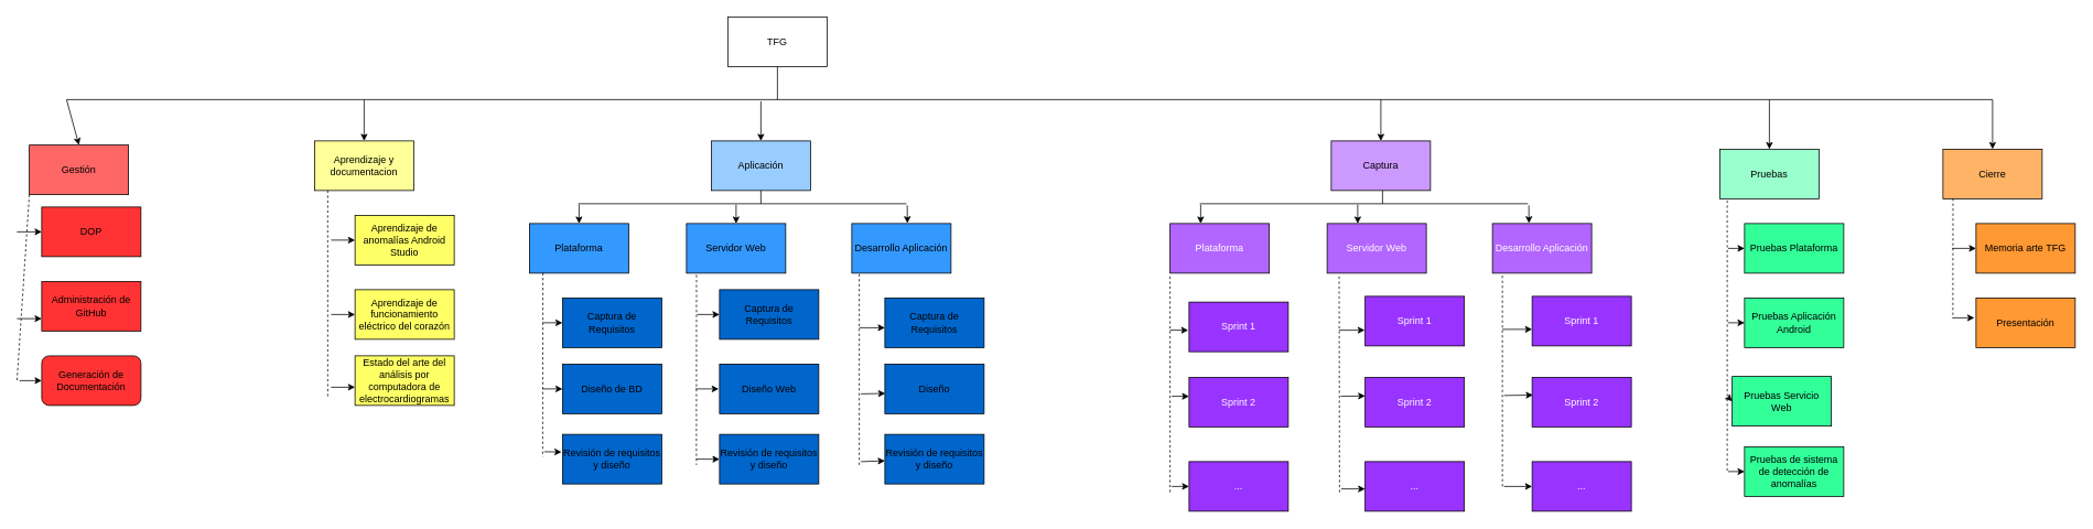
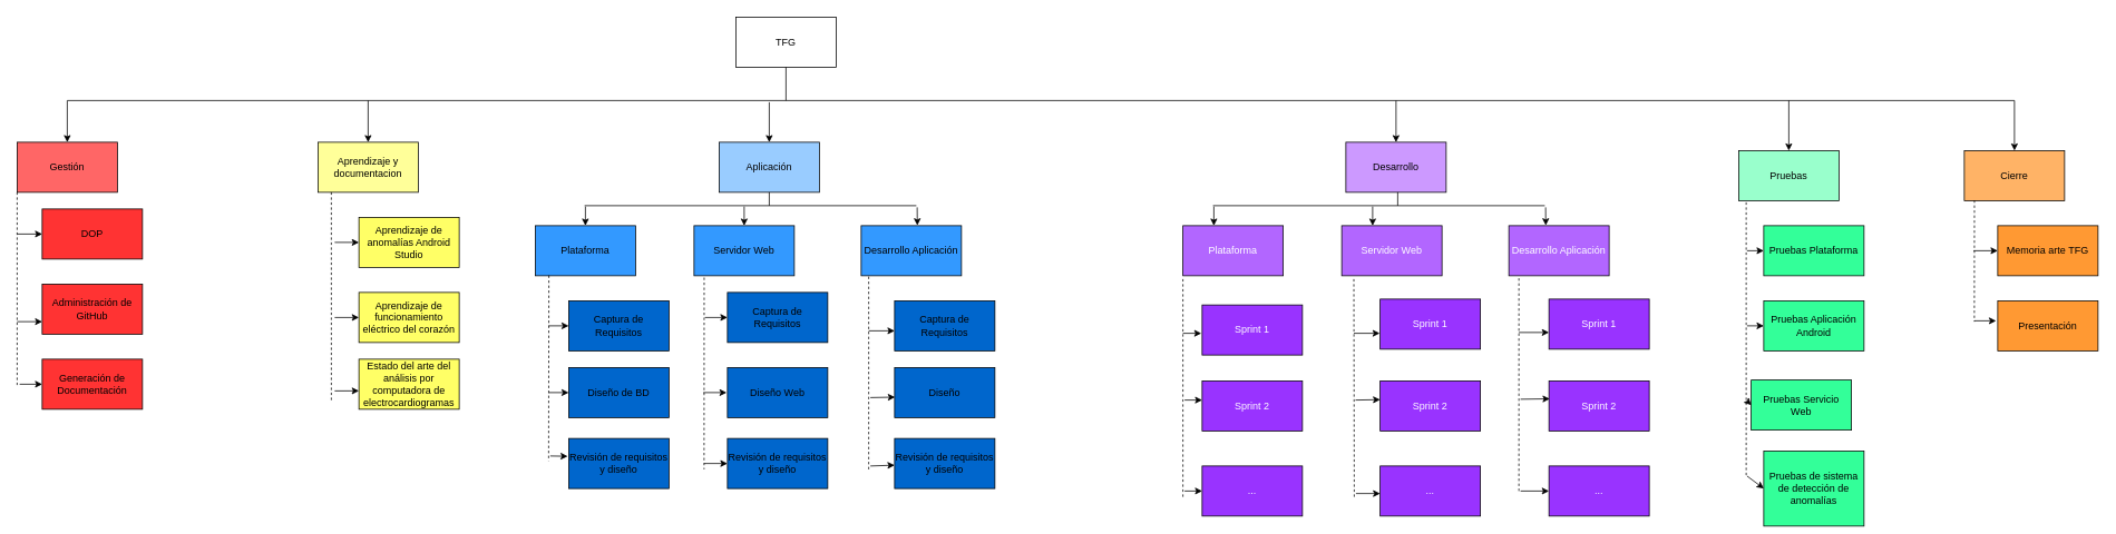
- <mxCell id="5" value="Captura" style="rounded=0;whiteSpace=wrap;html=1;fillColor=#CC99FF;" parent="1" vertex="1"><mxGeometry x="1610" y="170" width="120" height="60" as="geometry" /></mxCell>
+ <mxCell id="5" value="Desarrollo" style="rounded=0;whiteSpace=wrap;html=1;fillColor=#CC99FF;" parent="1" vertex="1"><mxGeometry x="1610" y="170" width="120" height="60" as="geometry" /></mxCell>
- <mxCell id="3" value="Gestión" style="rounded=0;whiteSpace=wrap;html=1;fillColor=#FF6666;" parent="1" vertex="1"><mxGeometry x="35" y="175" width="120" height="60" as="geometry" /></mxCell>
+ <mxCell id="3" value="Gestión" style="rounded=0;whiteSpace=wrap;html=1;fillColor=#FF6666;" parent="1" vertex="1"><mxGeometry x="20" y="170" width="120" height="60" as="geometry" /></mxCell>
- <mxCell id="36" value="Generación de Documentación" style="whiteSpace=wrap;html=1;fillColor=#FF3333;rounded=1;" parent="1" vertex="1"><mxGeometry x="50" y="430" width="120" height="60" as="geometry" /></mxCell>
+ <mxCell id="36" value="Generación de Documentación" style="rounded=0;whiteSpace=wrap;html=1;fillColor=#FF3333;" parent="1" vertex="1"><mxGeometry x="50" y="430" width="120" height="60" as="geometry" /></mxCell>
- <mxCell id="7" value="Pruebas de sistema de detección de anomalías" style="rounded=0;whiteSpace=wrap;html=1;fillColor=#33FF99;" parent="1" vertex="1"><mxGeometry x="2110" y="540" width="120" height="60" as="geometry" /></mxCell>
+ <mxCell id="7" value="Pruebas de sistema de detección de anomalías" style="rounded=0;whiteSpace=wrap;html=1;fillColor=#33FF99;" parent="1" vertex="1"><mxGeometry x="2110" y="540" width="120" height="90" as="geometry" /></mxCell>
